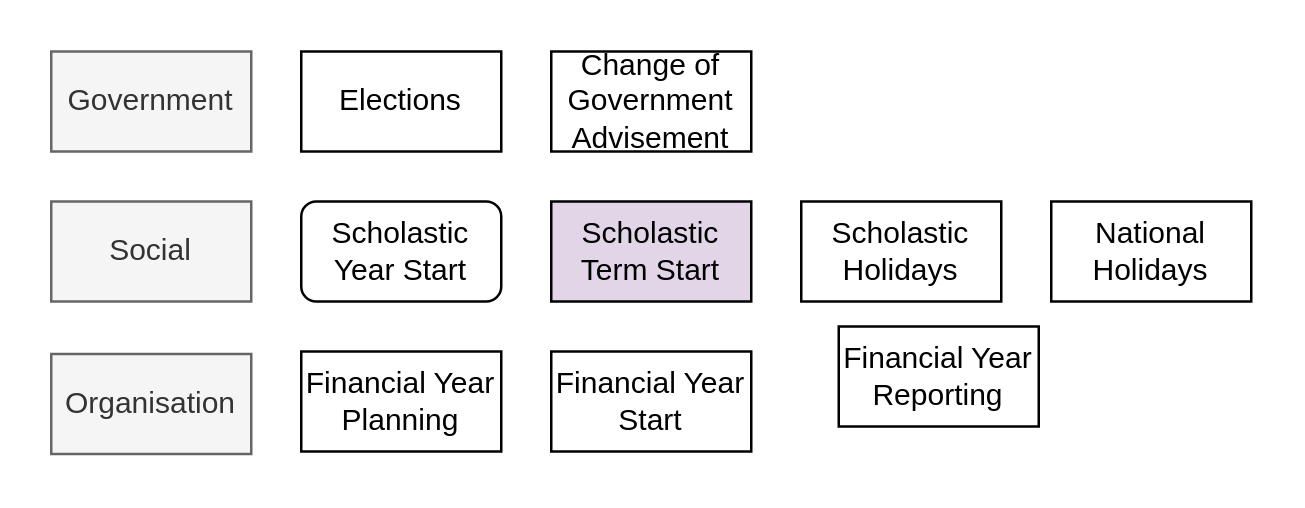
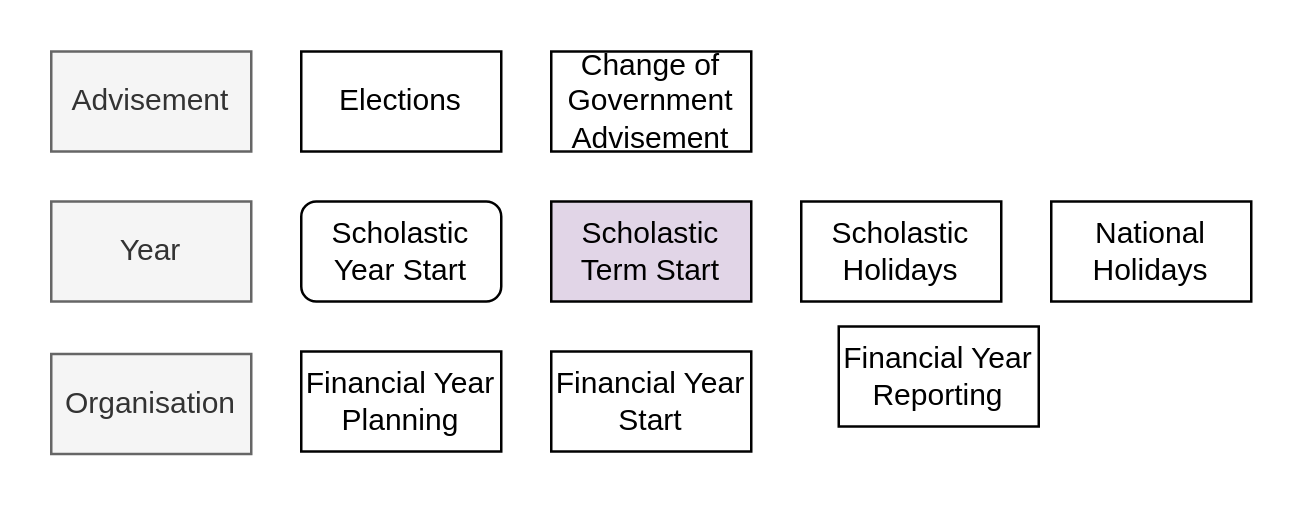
- <mxCell id="10" value="Government" style="rounded=0;whiteSpace=wrap;html=1;fillColor=#f5f5f5;fontColor=#333333;strokeColor=#666666;" vertex="1" parent="1"><mxGeometry x="20" y="20" width="80" height="40" as="geometry" /></mxCell>
+ <mxCell id="10" value="Advisement" style="rounded=0;whiteSpace=wrap;html=1;fillColor=#f5f5f5;fontColor=#333333;strokeColor=#666666;" vertex="1" parent="1"><mxGeometry x="20" y="20" width="80" height="40" as="geometry" /></mxCell>
- <mxCell id="11" value="Social" style="rounded=0;whiteSpace=wrap;html=1;fillColor=#f5f5f5;fontColor=#333333;strokeColor=#666666;" vertex="1" parent="1"><mxGeometry x="20" y="80" width="80" height="40" as="geometry" /></mxCell>
+ <mxCell id="11" value="Year" style="rounded=0;whiteSpace=wrap;html=1;fillColor=#f5f5f5;fontColor=#333333;strokeColor=#666666;" vertex="1" parent="1"><mxGeometry x="20" y="80" width="80" height="40" as="geometry" /></mxCell>
